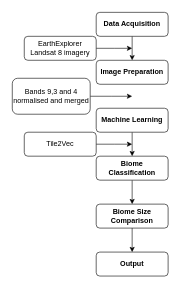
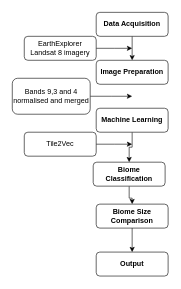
- <mxCell id="10" value="&lt;b&gt;Biome Classification&lt;/b&gt;" style="rounded=1;whiteSpace=wrap;html=1;fontSize=12;glass=0;strokeWidth=1;shadow=0;" parent="1" vertex="1"><mxGeometry x="160" y="260" width="120" height="40" as="geometry" /></mxCell>
+ <mxCell id="10" value="&lt;b&gt;Biome Classification&lt;/b&gt;" style="rounded=1;whiteSpace=wrap;html=1;fontSize=12;glass=0;strokeWidth=1;shadow=0;" parent="1" vertex="1"><mxGeometry x="155" y="270" width="120" height="40" as="geometry" /></mxCell>
